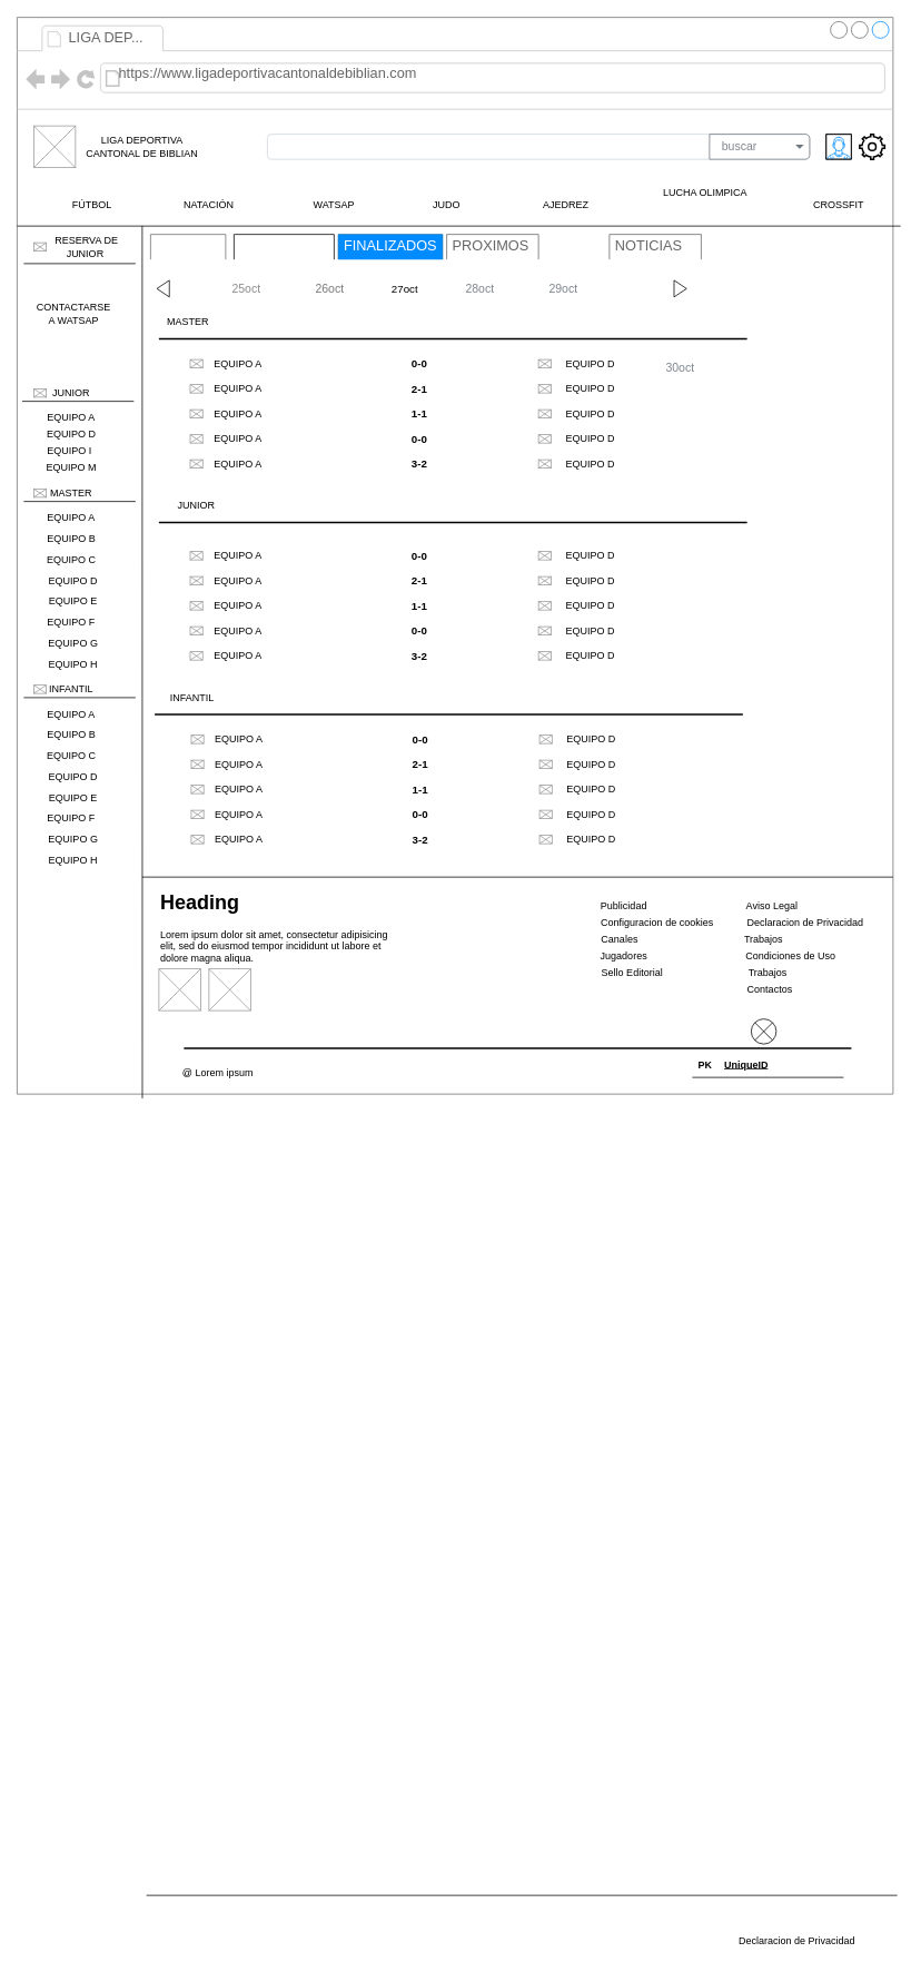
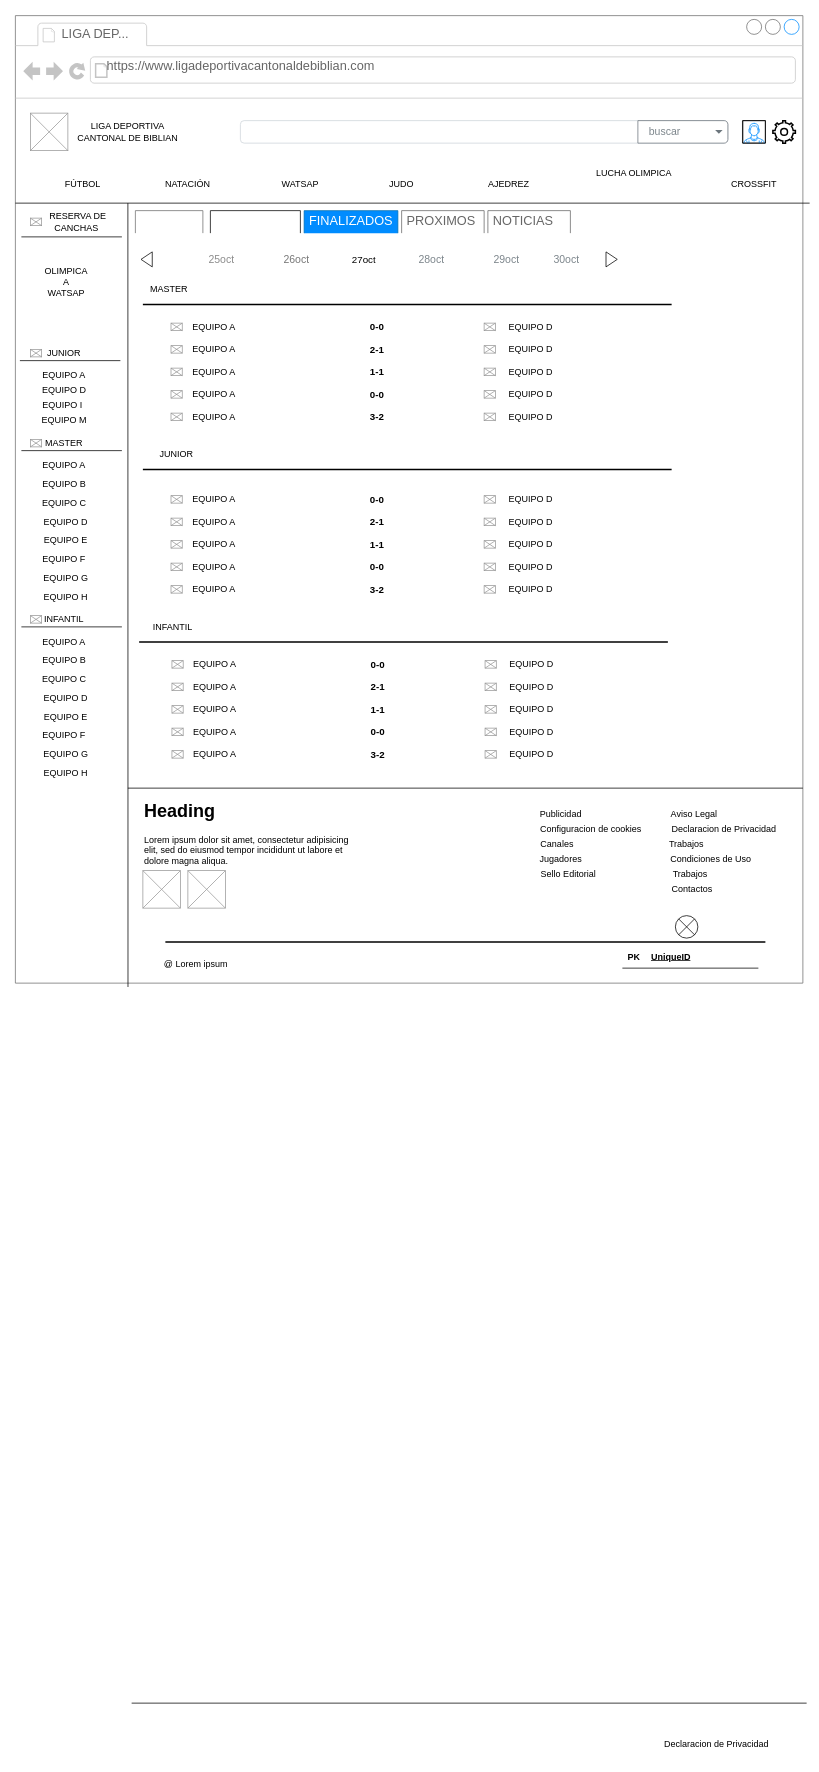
- <mxCell id="45" value="RESERVA DE&lt;div&gt;JUNIOR&amp;nbsp;&lt;/div&gt;" style="text;html=1;align=center;verticalAlign=middle;whiteSpace=wrap;rounded=0;" parent="2" vertex="1"><mxGeometry x="37" y="260" width="93" height="30" as="geometry" /></mxCell>
+ <mxCell id="45" value="RESERVA DE&lt;div&gt;CANCHAS&amp;nbsp;&lt;/div&gt;" style="text;html=1;align=center;verticalAlign=middle;whiteSpace=wrap;rounded=0;" parent="2" vertex="1"><mxGeometry x="37" y="260" width="93" height="30" as="geometry" /></mxCell>
- <mxCell id="49" value="NOTICIAS" style="strokeWidth=1;shadow=0;dashed=0;align=center;html=1;shape=mxgraph.mockup.forms.uRect;fontSize=17;fontColor=#666666;align=left;spacingLeft=5;strokeColor=#666666;" vertex="1" parent="2"><mxGeometry x="710" y="260" width="110" height="30" as="geometry" /></mxCell>
+ <mxCell id="49" value="NOTICIAS" style="strokeWidth=1;shadow=0;dashed=0;align=center;html=1;shape=mxgraph.mockup.forms.uRect;fontSize=17;fontColor=#666666;align=left;spacingLeft=5;strokeColor=#666666;" vertex="1" parent="2"><mxGeometry x="630" y="260" width="110" height="30" as="geometry" /></mxCell>
- <mxCell id="48" value="CONTACTARSE A WATSAP" style="text;html=1;align=center;verticalAlign=middle;whiteSpace=wrap;rounded=0;" vertex="1" parent="2"><mxGeometry x="37.5" y="340" width="60" height="30" as="geometry" /></mxCell>
+ <mxCell id="48" value="OLIMPICA A WATSAP" style="text;html=1;align=center;verticalAlign=middle;whiteSpace=wrap;rounded=0;" vertex="1" parent="2"><mxGeometry x="37.5" y="340" width="60" height="30" as="geometry" /></mxCell>
- <mxCell id="64" value="30oct" style="text;strokeColor=none;align=center;verticalAlign=middle;spacingLeft=10;spacingRight=10;overflow=hidden;points=[[0,0.5],[1,0.5]];portConstraint=eastwest;rotatable=0;whiteSpace=wrap;html=1;shape=mxgraph.bootstrap.rightButton;rSize=5;fillColor=inherit;fontColor=#7D868C;fontSize=14;" vertex="1" parent="1"><mxGeometry x="775" y="425" width="80" height="30" as="geometry" /></mxCell>
+ <mxCell id="64" value="30oct" style="text;strokeColor=none;align=center;verticalAlign=middle;spacingLeft=10;spacingRight=10;overflow=hidden;points=[[0,0.5],[1,0.5]];portConstraint=eastwest;rotatable=0;whiteSpace=wrap;html=1;shape=mxgraph.bootstrap.rightButton;rSize=5;fillColor=inherit;fontColor=#7D868C;fontSize=14;" vertex="1" parent="1"><mxGeometry x="715" y="330" width="80" height="30" as="geometry" /></mxCell>
